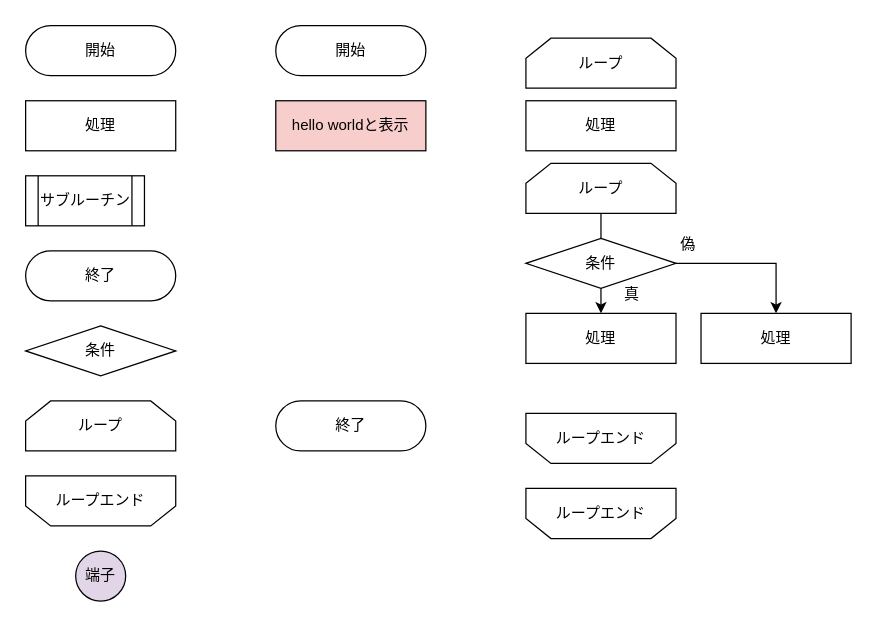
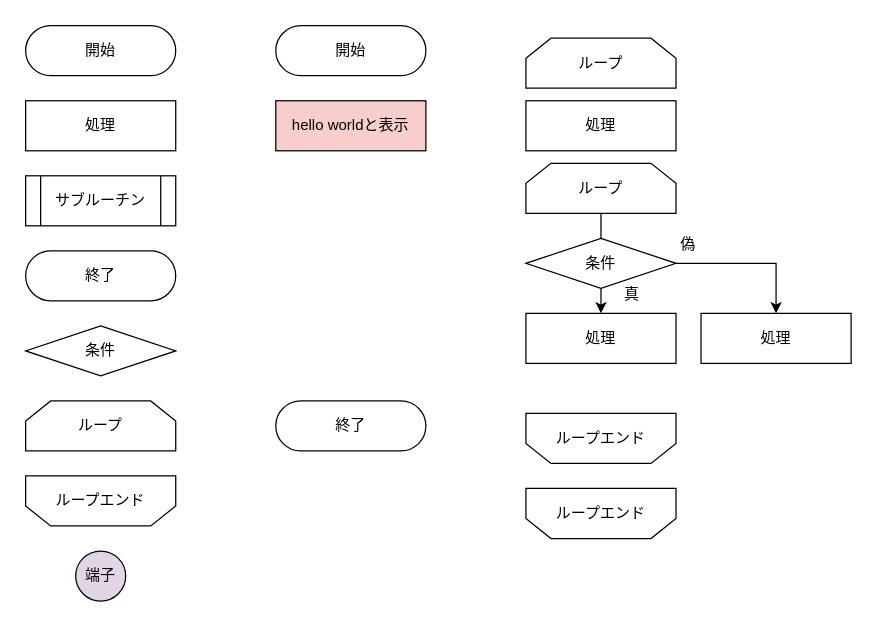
- <mxCell id="8" value="サブルーチン" style="shape=process;whiteSpace=wrap;html=1;backgroundOutline=1;" vertex="1" parent="1"><mxGeometry x="20" y="140" width="95" height="40" as="geometry" /></mxCell>
+ <mxCell id="8" value="サブルーチン" style="shape=process;whiteSpace=wrap;html=1;backgroundOutline=1;" vertex="1" parent="1"><mxGeometry x="20" y="140" width="120" height="40" as="geometry" /></mxCell>
